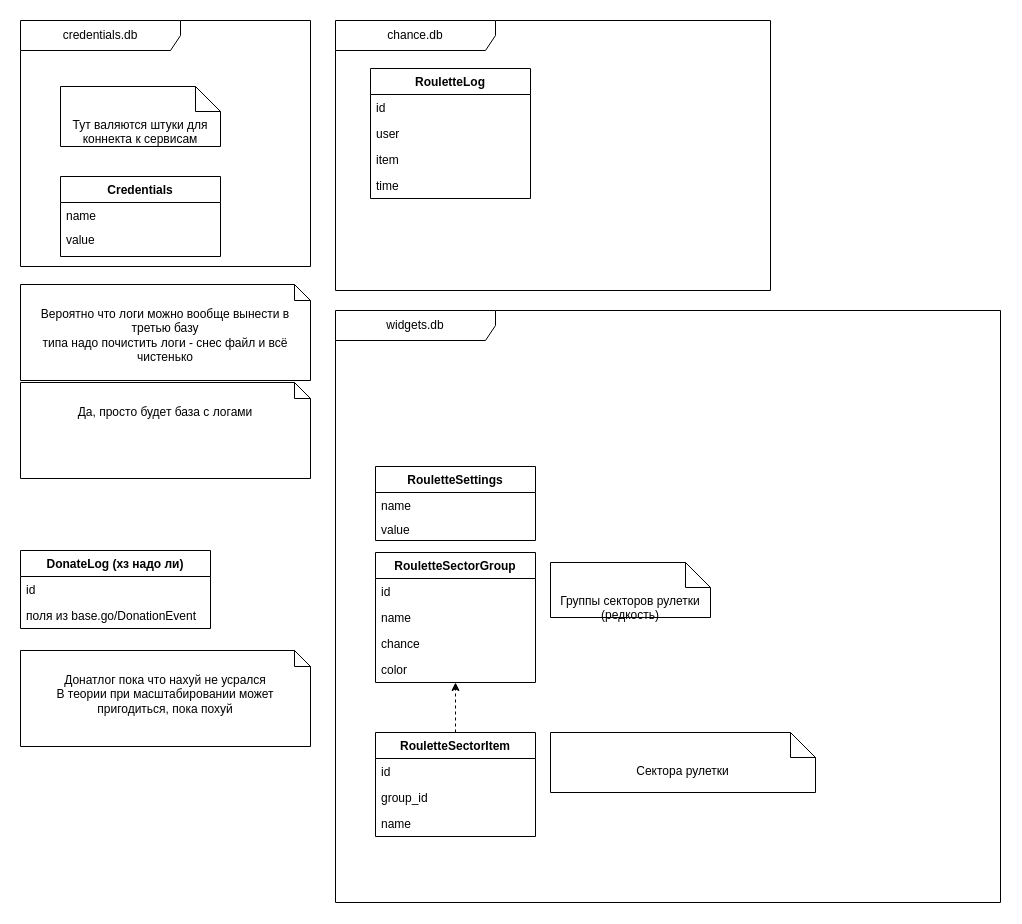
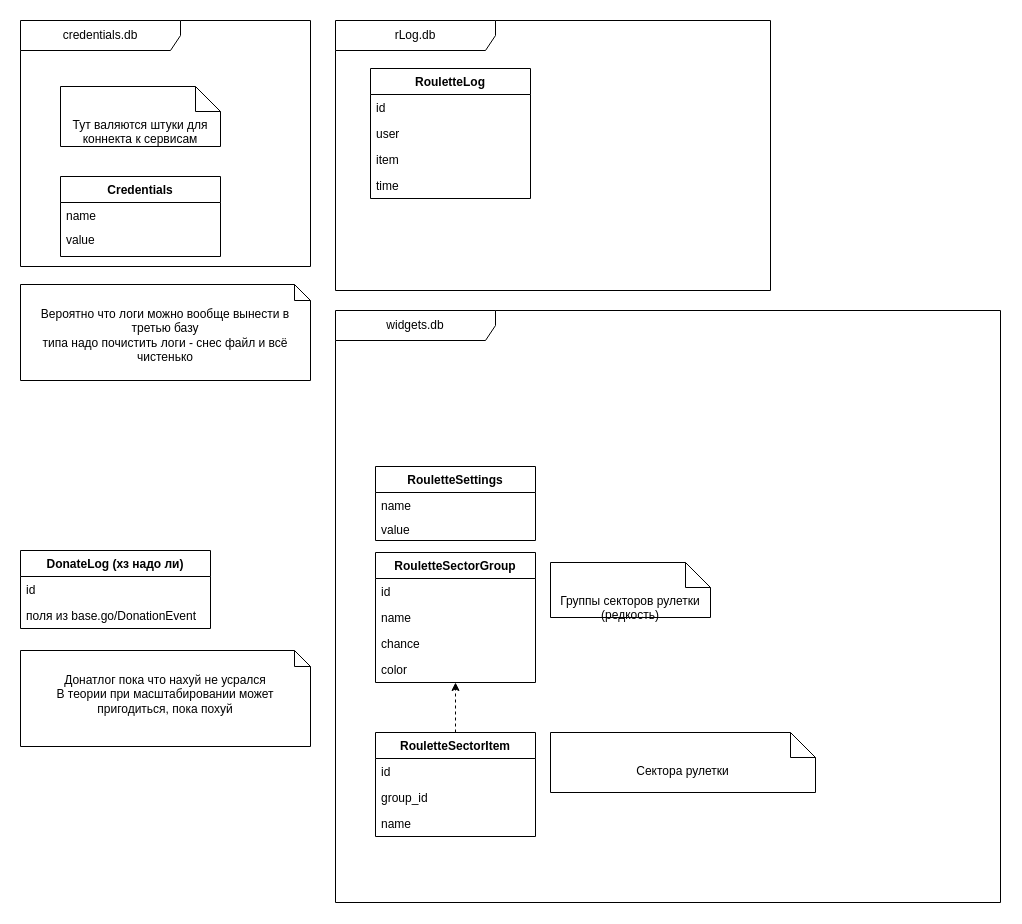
- <mxCell id="16" value="chance.db" style="shape=umlFrame;whiteSpace=wrap;html=1;pointerEvents=0;recursiveResize=0;container=1;collapsible=0;width=160;" parent="1" vertex="1"><mxGeometry x="335" y="20" width="435" height="270" as="geometry" /></mxCell>
+ <mxCell id="16" value="rLog.db" style="shape=umlFrame;whiteSpace=wrap;html=1;pointerEvents=0;recursiveResize=0;container=1;collapsible=0;width=160;" parent="1" vertex="1"><mxGeometry x="335" y="20" width="435" height="270" as="geometry" /></mxCell>
- <mxCell id="17" value="Да, просто будет база с логами" style="shape=note2;boundedLbl=1;whiteSpace=wrap;html=1;size=16;verticalAlign=top;align=center;" parent="1" vertex="1"><mxGeometry x="20" y="382" width="290" height="96" as="geometry" /></mxCell>
